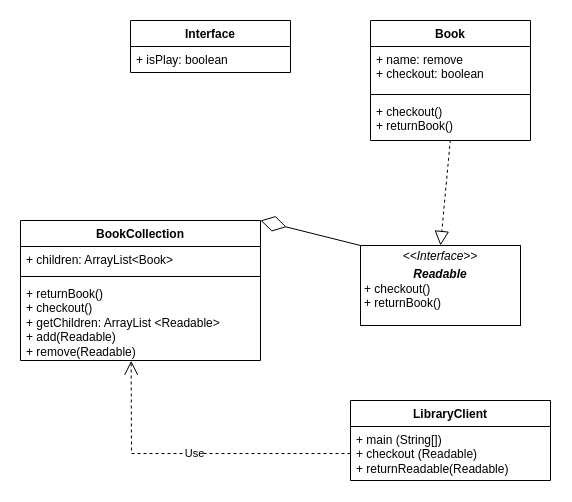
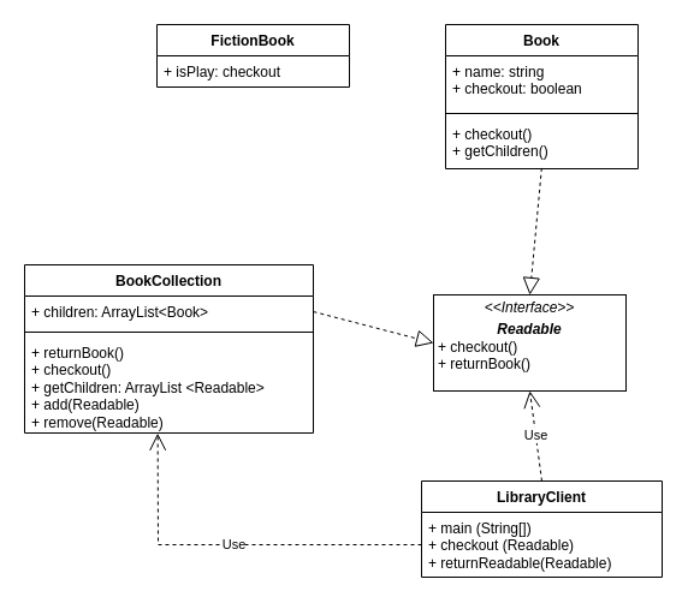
- <mxCell id="7" value="Interface" style="swimlane;fontStyle=1;align=center;verticalAlign=top;childLayout=stackLayout;horizontal=1;startSize=26;horizontalStack=0;resizeParent=1;resizeParentMax=0;resizeLast=0;collapsible=1;marginBottom=0;whiteSpace=wrap;html=1;" vertex="1" parent="1"><mxGeometry x="130" y="20" width="160" height="52" as="geometry" /></mxCell>
+ <mxCell id="7" value="FictionBook" style="swimlane;fontStyle=1;align=center;verticalAlign=top;childLayout=stackLayout;horizontal=1;startSize=26;horizontalStack=0;resizeParent=1;resizeParentMax=0;resizeLast=0;collapsible=1;marginBottom=0;whiteSpace=wrap;html=1;" vertex="1" parent="1"><mxGeometry x="130" y="20" width="160" height="52" as="geometry" /></mxCell>
- <mxCell id="8" value="+ isPlay: boolean" style="text;strokeColor=none;fillColor=none;align=left;verticalAlign=top;spacingLeft=4;spacingRight=4;overflow=hidden;rotatable=0;points=[[0,0.5],[1,0.5]];portConstraint=eastwest;whiteSpace=wrap;html=1;" vertex="1" parent="7"><mxGeometry y="26" width="160" height="26" as="geometry" /></mxCell>
+ <mxCell id="8" value="+ isPlay: checkout" style="text;strokeColor=none;fillColor=none;align=left;verticalAlign=top;spacingLeft=4;spacingRight=4;overflow=hidden;rotatable=0;points=[[0,0.5],[1,0.5]];portConstraint=eastwest;whiteSpace=wrap;html=1;" vertex="1" parent="7"><mxGeometry y="26" width="160" height="26" as="geometry" /></mxCell>
- <mxCell id="10" value="+ name: remove&lt;br&gt;+ checkout: boolean" style="text;strokeColor=none;fillColor=none;align=left;verticalAlign=top;spacingLeft=4;spacingRight=4;overflow=hidden;rotatable=0;points=[[0,0.5],[1,0.5]];portConstraint=eastwest;whiteSpace=wrap;html=1;" vertex="1" parent="9"><mxGeometry y="26" width="160" height="44" as="geometry" /></mxCell>
+ <mxCell id="10" value="+ name: string&lt;br&gt;+ checkout: boolean" style="text;strokeColor=none;fillColor=none;align=left;verticalAlign=top;spacingLeft=4;spacingRight=4;overflow=hidden;rotatable=0;points=[[0,0.5],[1,0.5]];portConstraint=eastwest;whiteSpace=wrap;html=1;" vertex="1" parent="9"><mxGeometry y="26" width="160" height="44" as="geometry" /></mxCell>
- <mxCell id="12" value="+ checkout()&lt;br&gt;+ returnBook()" style="text;strokeColor=none;fillColor=none;align=left;verticalAlign=top;spacingLeft=4;spacingRight=4;overflow=hidden;rotatable=0;points=[[0,0.5],[1,0.5]];portConstraint=eastwest;whiteSpace=wrap;html=1;" vertex="1" parent="9"><mxGeometry y="78" width="160" height="42" as="geometry" /></mxCell>
+ <mxCell id="12" value="+ checkout()&lt;br&gt;+ getChildren()" style="text;strokeColor=none;fillColor=none;align=left;verticalAlign=top;spacingLeft=4;spacingRight=4;overflow=hidden;rotatable=0;points=[[0,0.5],[1,0.5]];portConstraint=eastwest;whiteSpace=wrap;html=1;" vertex="1" parent="9"><mxGeometry y="78" width="160" height="42" as="geometry" /></mxCell>
- <mxCell id="16" value="" style="endArrow=diamondThin;endFill=0;endSize=24;html=1;rounded=0;exitX=0;exitY=0;exitDx=0;exitDy=0;entryX=1;entryY=0;entryDx=0;entryDy=0;" edge="1" parent="1" source="6" target="2"><mxGeometry width="160" relative="1" as="geometry"><mxPoint x="410" y="200" as="sourcePoint" /><mxPoint x="570" y="200" as="targetPoint" /></mxGeometry></mxCell>
+ <mxCell id="17" value="" style="endArrow=block;dashed=1;endFill=0;endSize=12;html=1;rounded=0;exitX=1;exitY=0.5;exitDx=0;exitDy=0;entryX=0;entryY=0.5;entryDx=0;entryDy=0;" edge="1" parent="1" source="3" target="6"><mxGeometry width="160" relative="1" as="geometry"><mxPoint x="410" y="200" as="sourcePoint" /><mxPoint x="570" y="200" as="targetPoint" /></mxGeometry></mxCell>
+ <mxCell id="18" value="Use" style="endArrow=open;endSize=12;dashed=1;html=1;rounded=0;exitX=0.5;exitY=0;exitDx=0;exitDy=0;entryX=0.5;entryY=1;entryDx=0;entryDy=0;" edge="1" parent="1" source="13" target="6"><mxGeometry width="160" relative="1" as="geometry"><mxPoint x="410" y="300" as="sourcePoint" /><mxPoint x="570" y="300" as="targetPoint" /></mxGeometry></mxCell>
